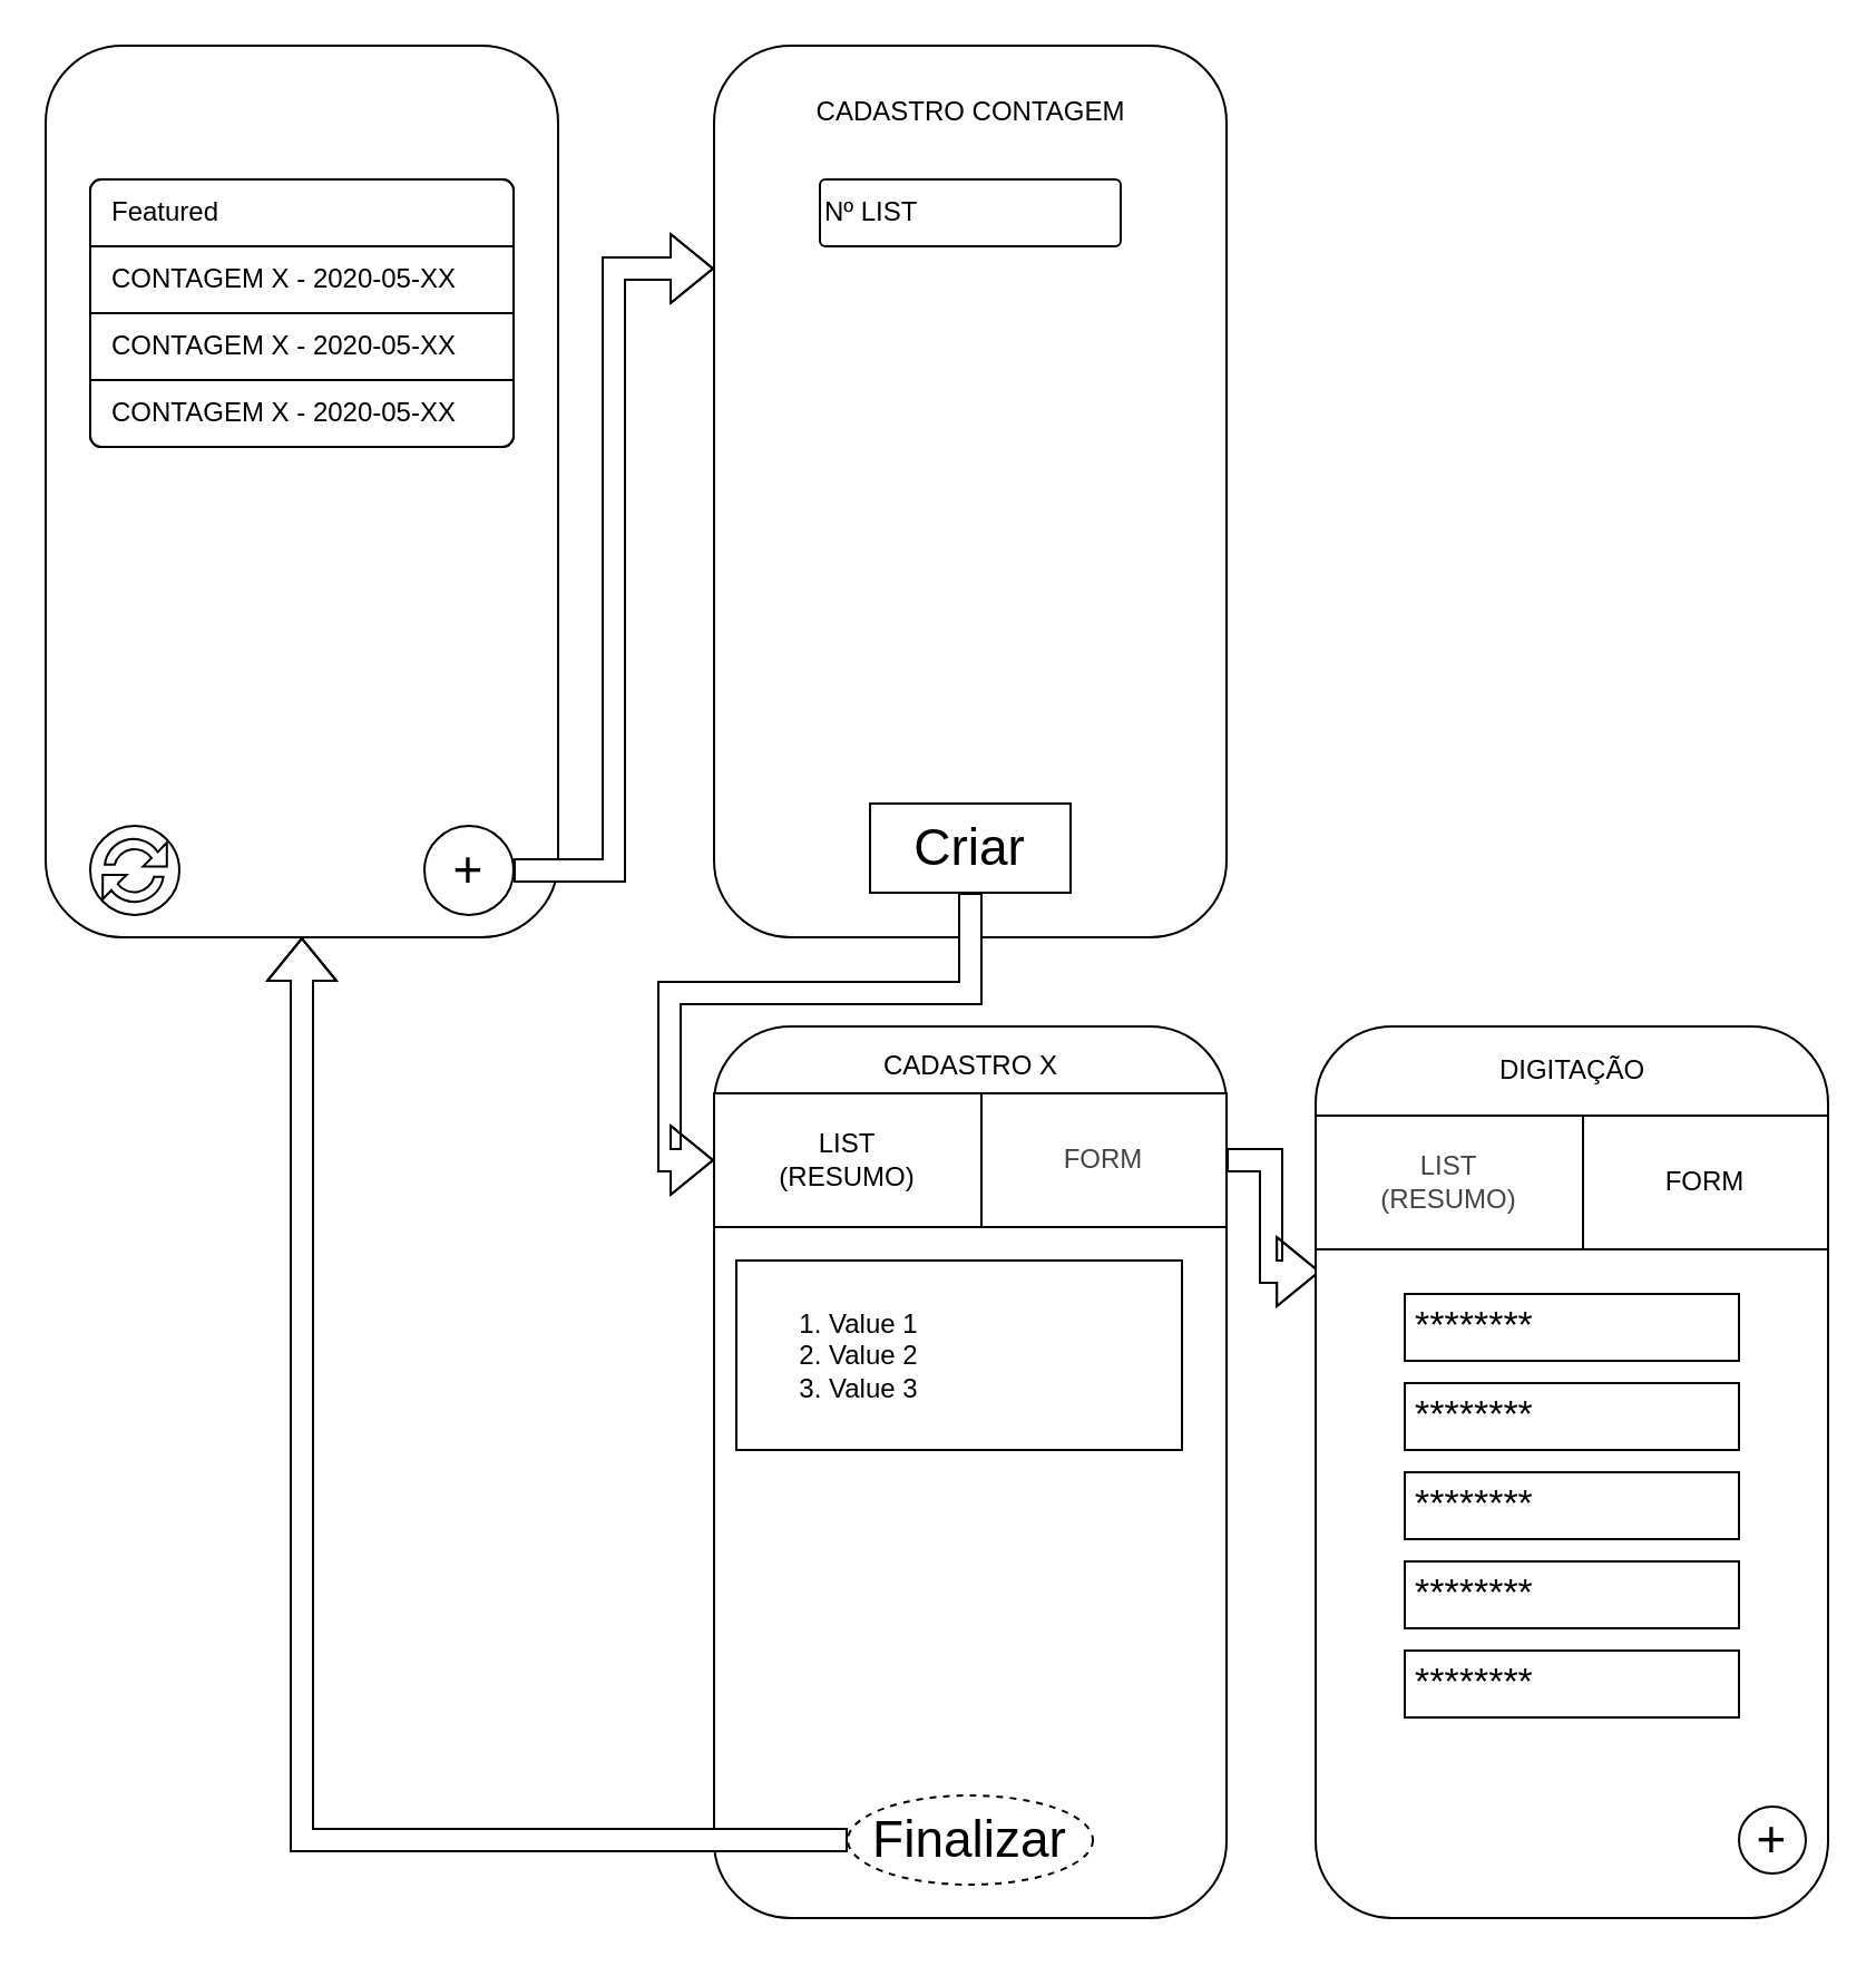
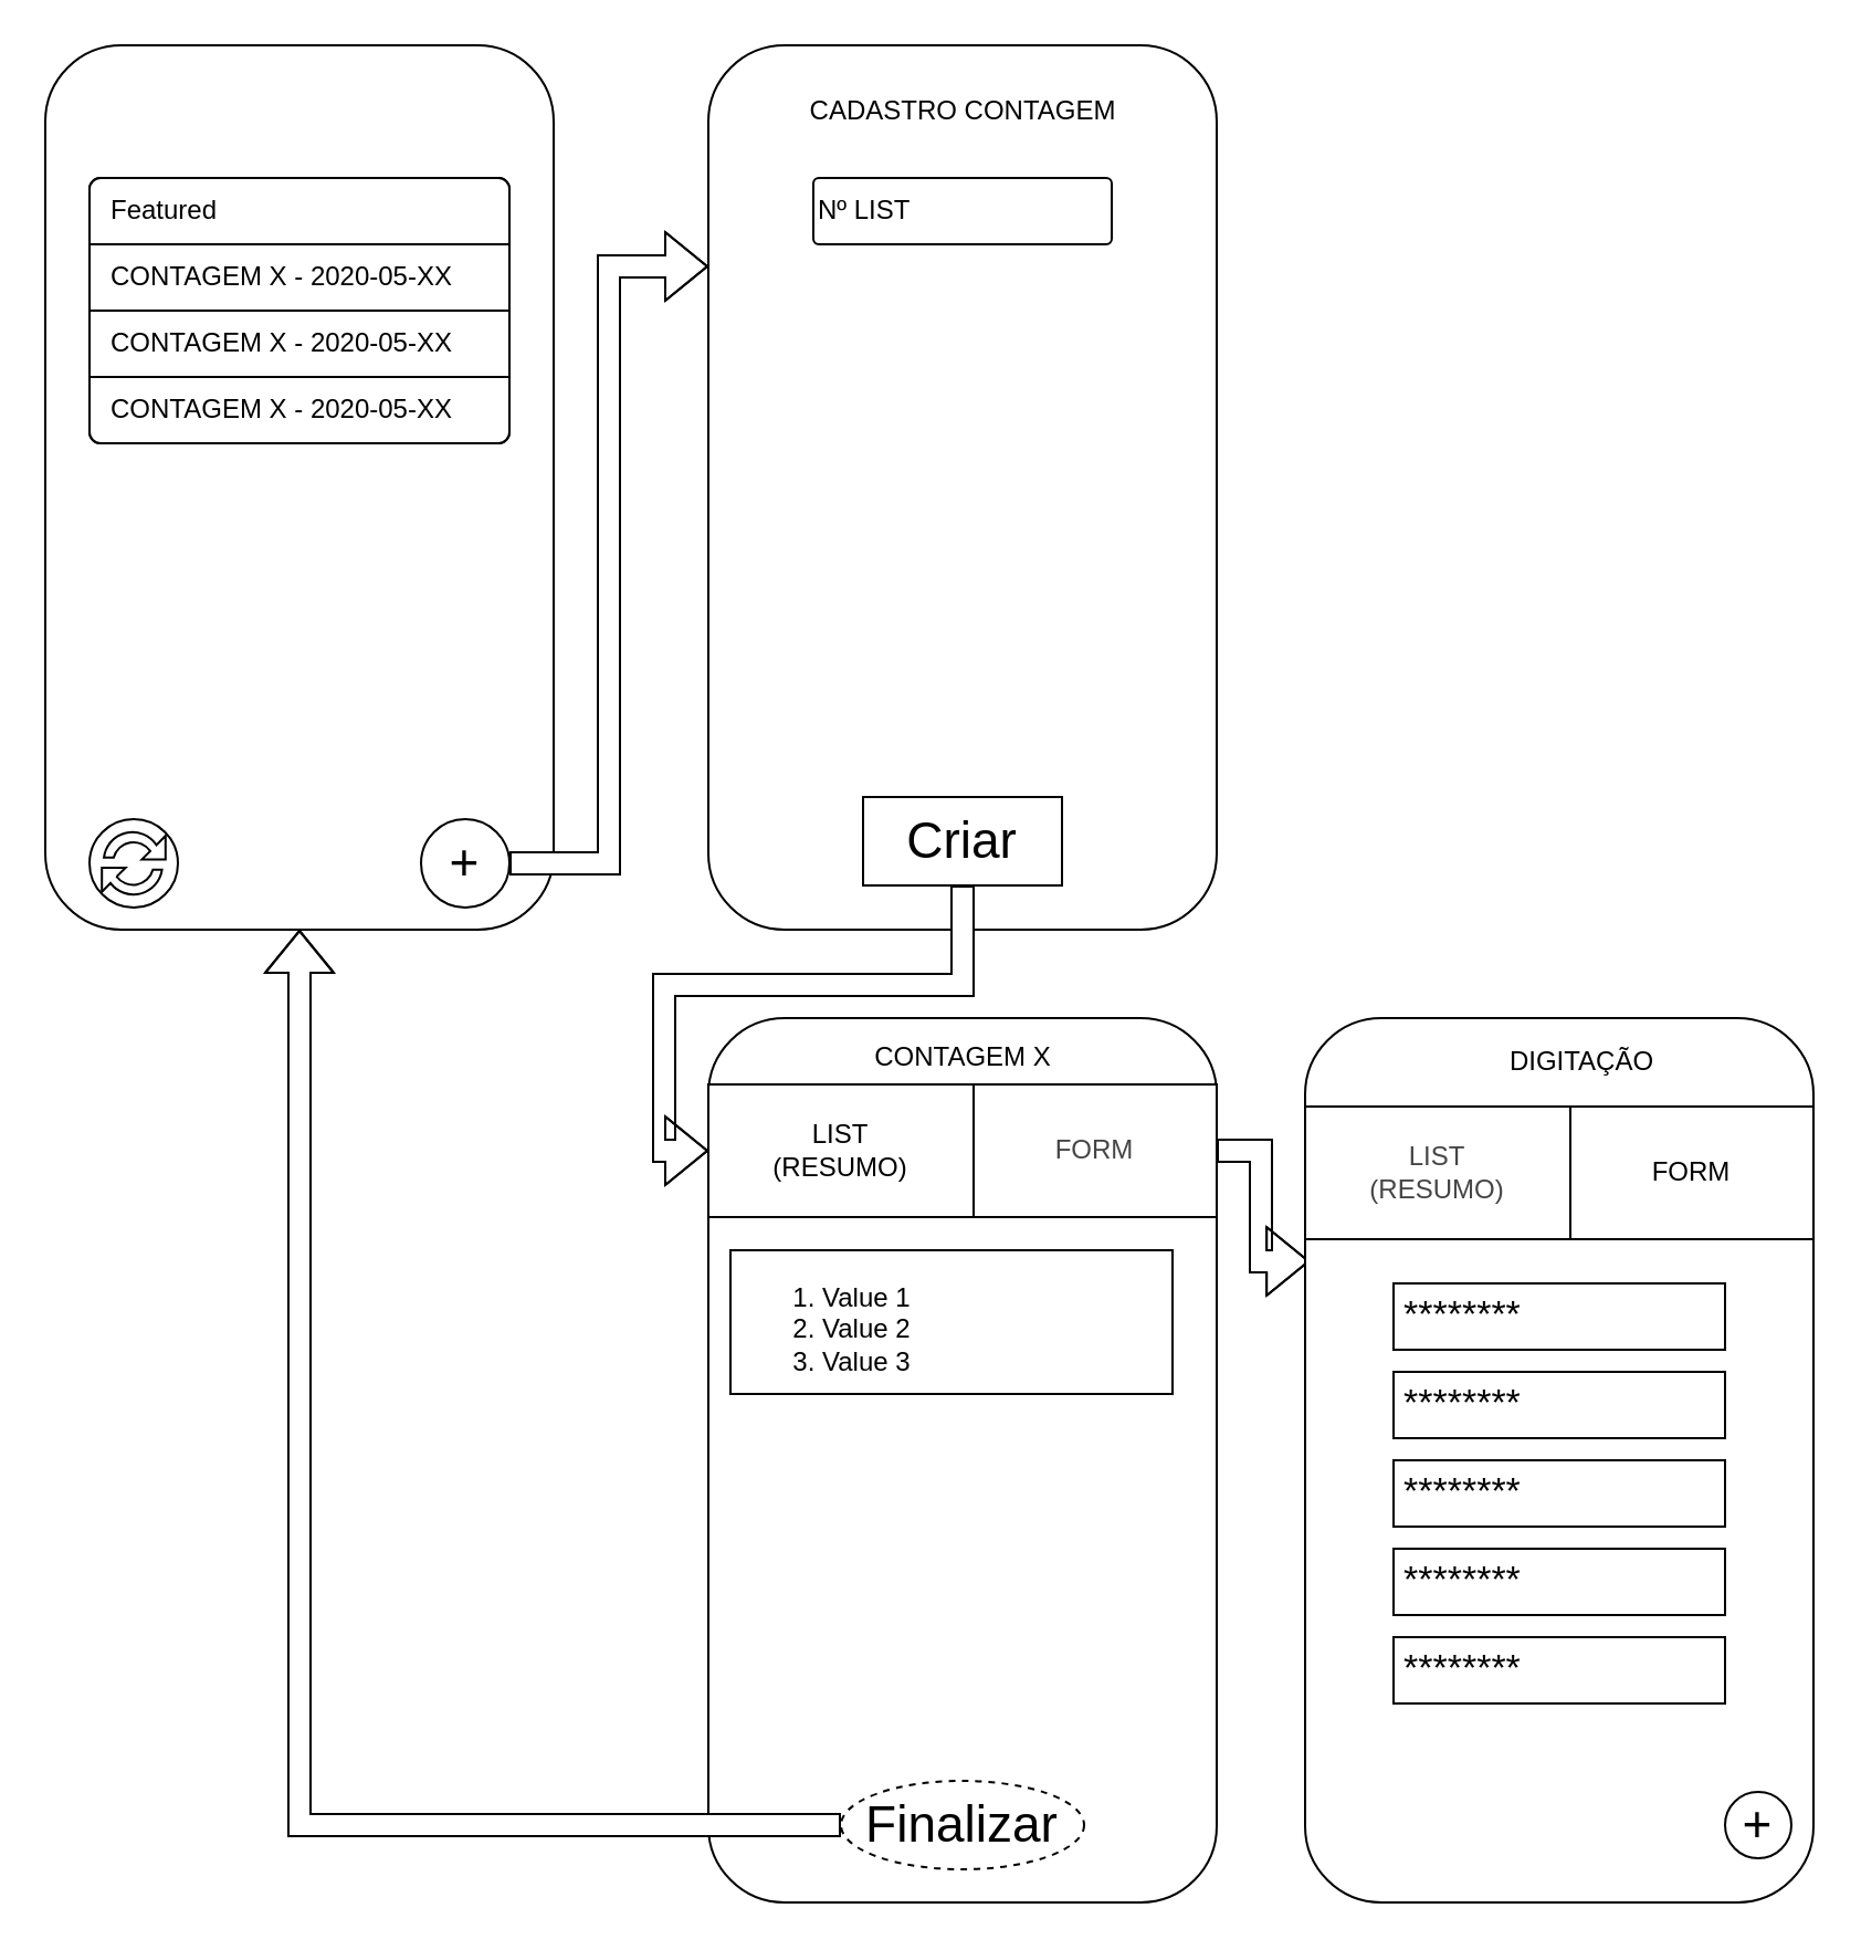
- <mxCell id="15" value="CADASTRO X" style="text;html=1;align=center;verticalAlign=middle;resizable=0;points=[];autosize=1;fillColor=#FFFFFF;strokeColor=none;fontColor=#000000;" parent="1" vertex="1"><mxGeometry x="385" y="468" width="100" height="20" as="geometry" /></mxCell>
+ <mxCell id="15" value="CONTAGEM X" style="text;html=1;align=center;verticalAlign=middle;resizable=0;points=[];autosize=1;fillColor=#FFFFFF;strokeColor=none;fontColor=#000000;" parent="1" vertex="1"><mxGeometry x="385" y="468" width="100" height="20" as="geometry" /></mxCell>
- <mxCell id="18" value="DIGITAÇÃO" style="text;html=1;align=center;verticalAlign=middle;resizable=0;points=[];autosize=1;fillColor=#FFFFFF;strokeColor=none;fontColor=#000000;" parent="1" vertex="1"><mxGeometry x="665" y="470" width="80" height="20" as="geometry" /></mxCell>
+ <mxCell id="18" value="DIGITAÇÃO" style="text;html=1;align=center;verticalAlign=middle;resizable=0;points=[];autosize=1;fillColor=#FFFFFF;strokeColor=none;fontColor=#000000;" parent="1" vertex="1"><mxGeometry x="665" y="470" width="100" height="20" as="geometry" /></mxCell>
- <mxCell id="12" value="&lt;ol&gt;&lt;li&gt;Value 1&lt;/li&gt;&lt;li&gt;Value 2&lt;/li&gt;&lt;li&gt;Value 3&lt;/li&gt;&lt;/ol&gt;" style="text;strokeColor=#000000;fillColor=#FFFFFF;html=1;whiteSpace=wrap;verticalAlign=middle;overflow=hidden;fontColor=#000000;" parent="1" vertex="1"><mxGeometry x="330" y="565" width="200" height="85" as="geometry" /></mxCell>
+ <mxCell id="12" value="&lt;ol&gt;&lt;li&gt;Value 1&lt;/li&gt;&lt;li&gt;Value 2&lt;/li&gt;&lt;li&gt;Value 3&lt;/li&gt;&lt;/ol&gt;" style="text;strokeColor=#000000;fillColor=#FFFFFF;html=1;whiteSpace=wrap;verticalAlign=middle;overflow=hidden;fontColor=#000000;" parent="1" vertex="1"><mxGeometry x="330" y="565" width="200" height="65" as="geometry" /></mxCell>
